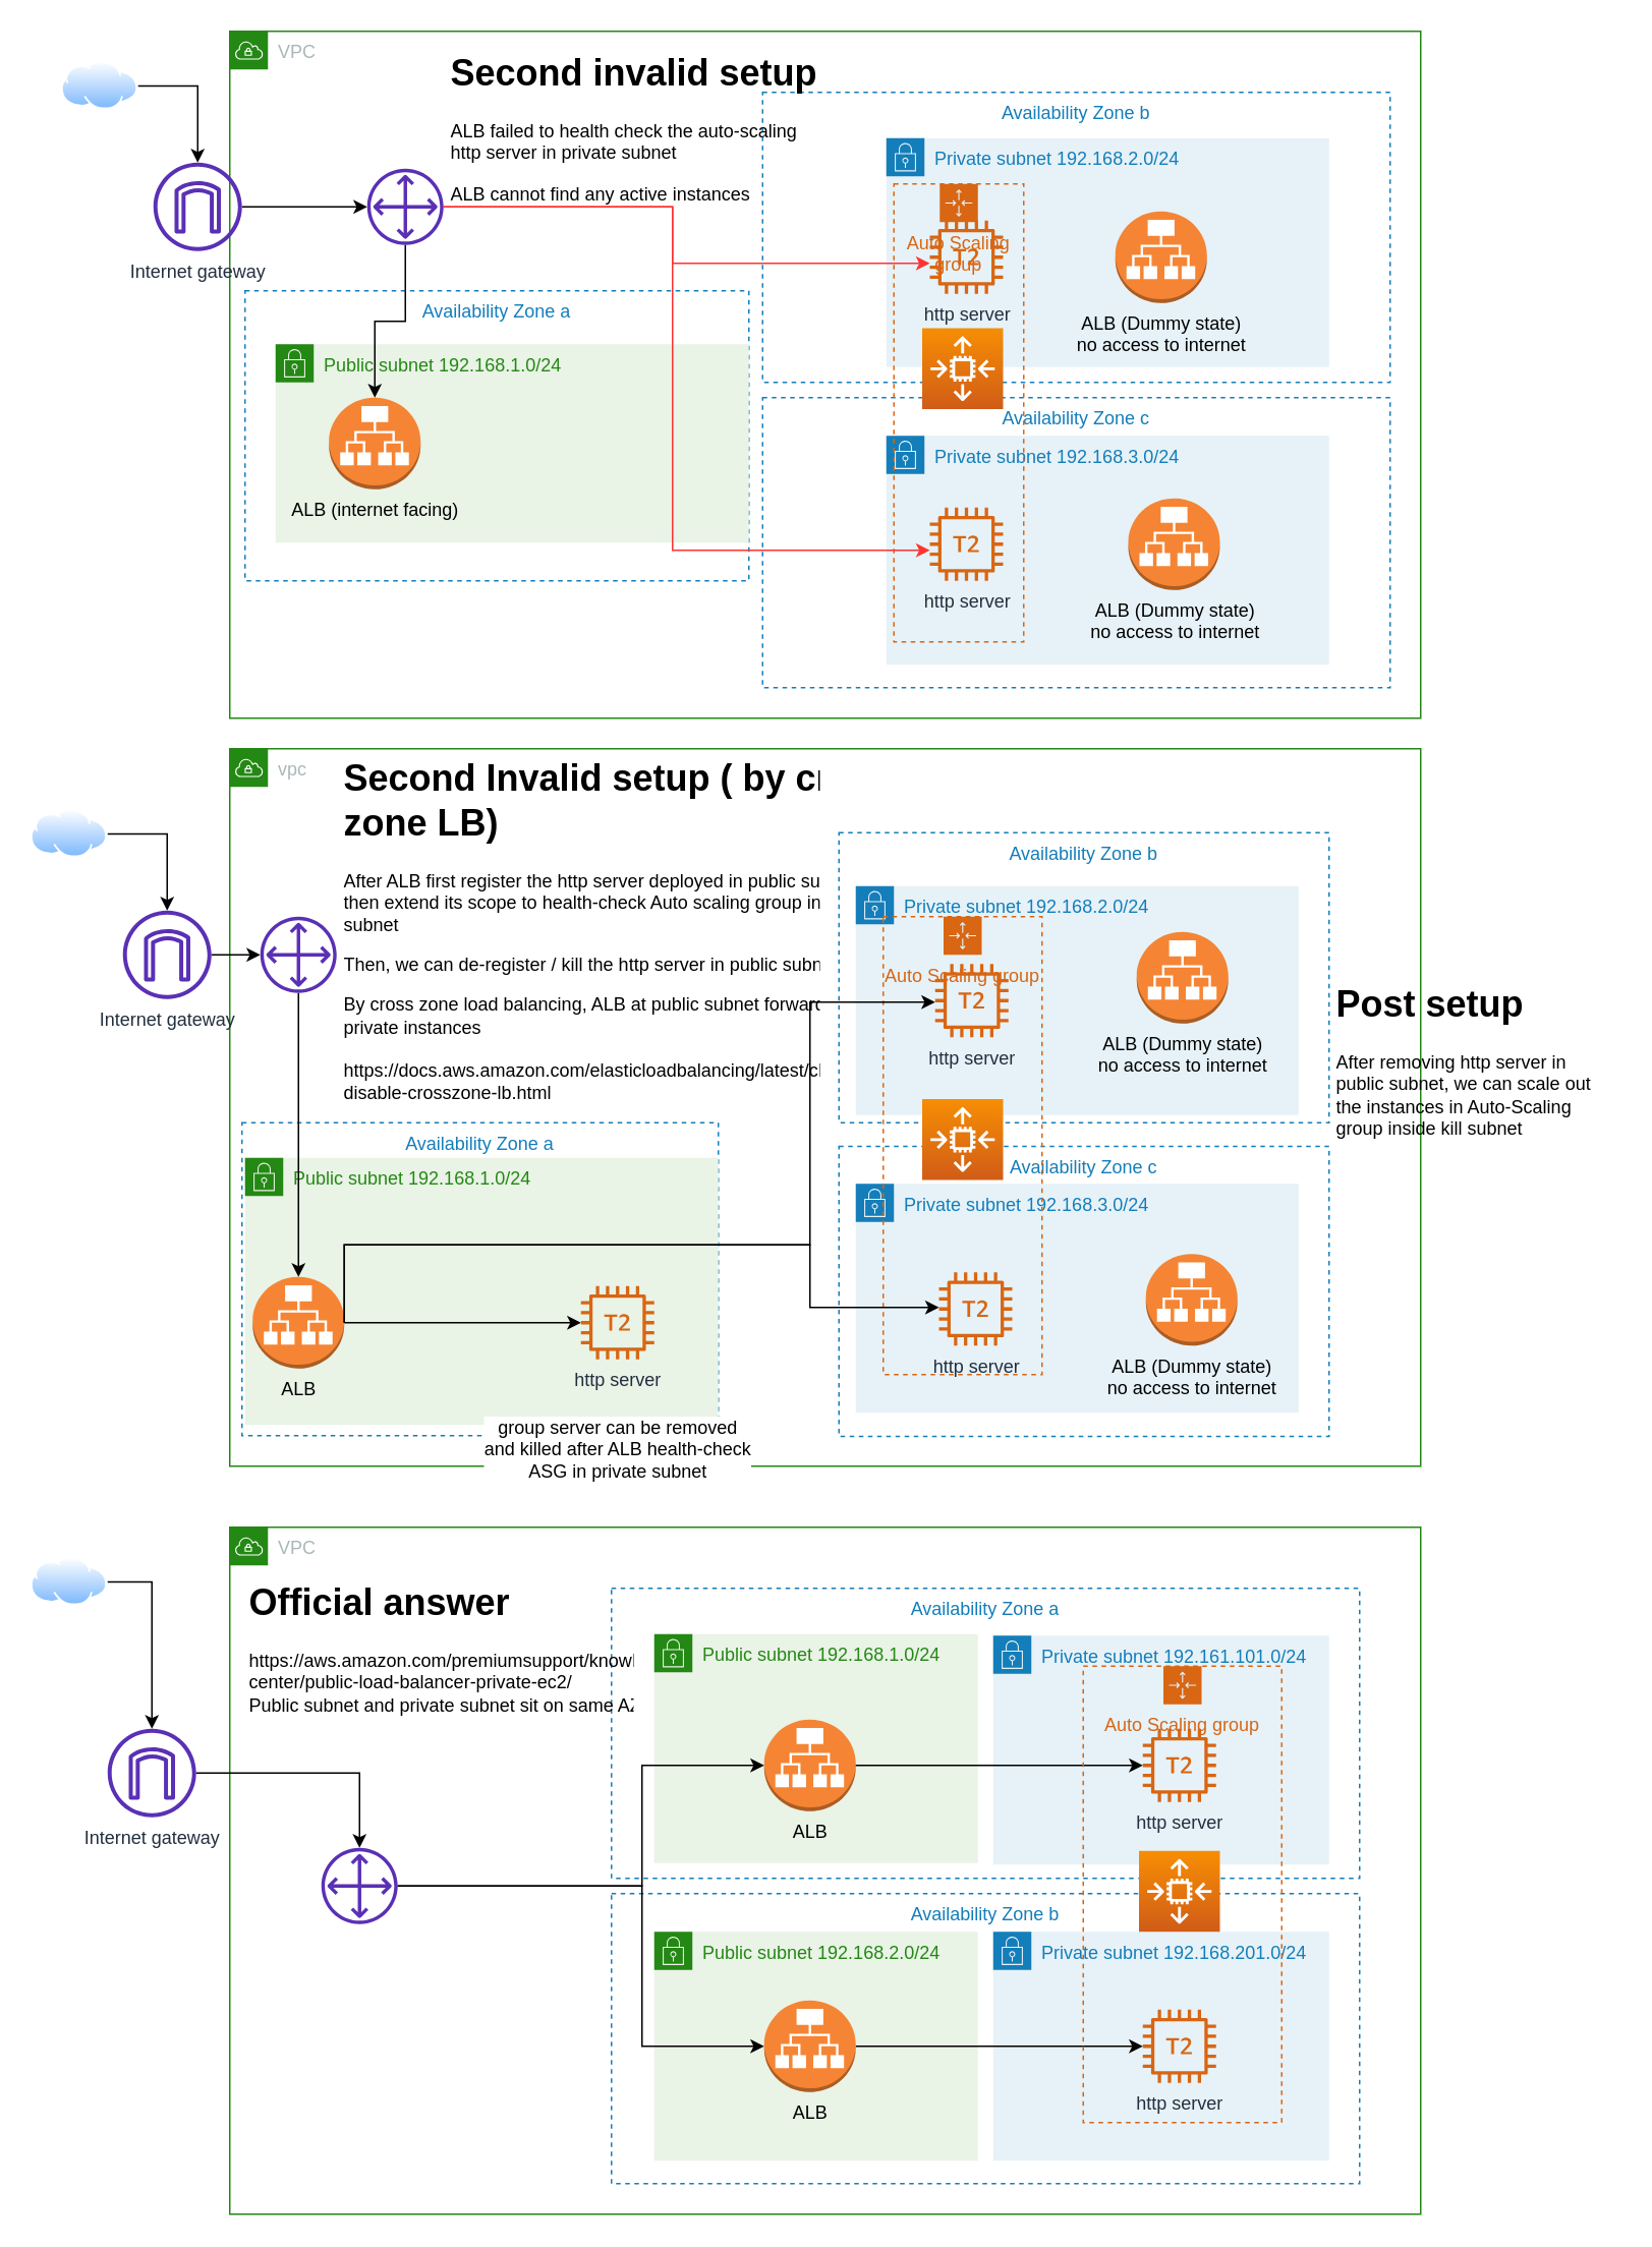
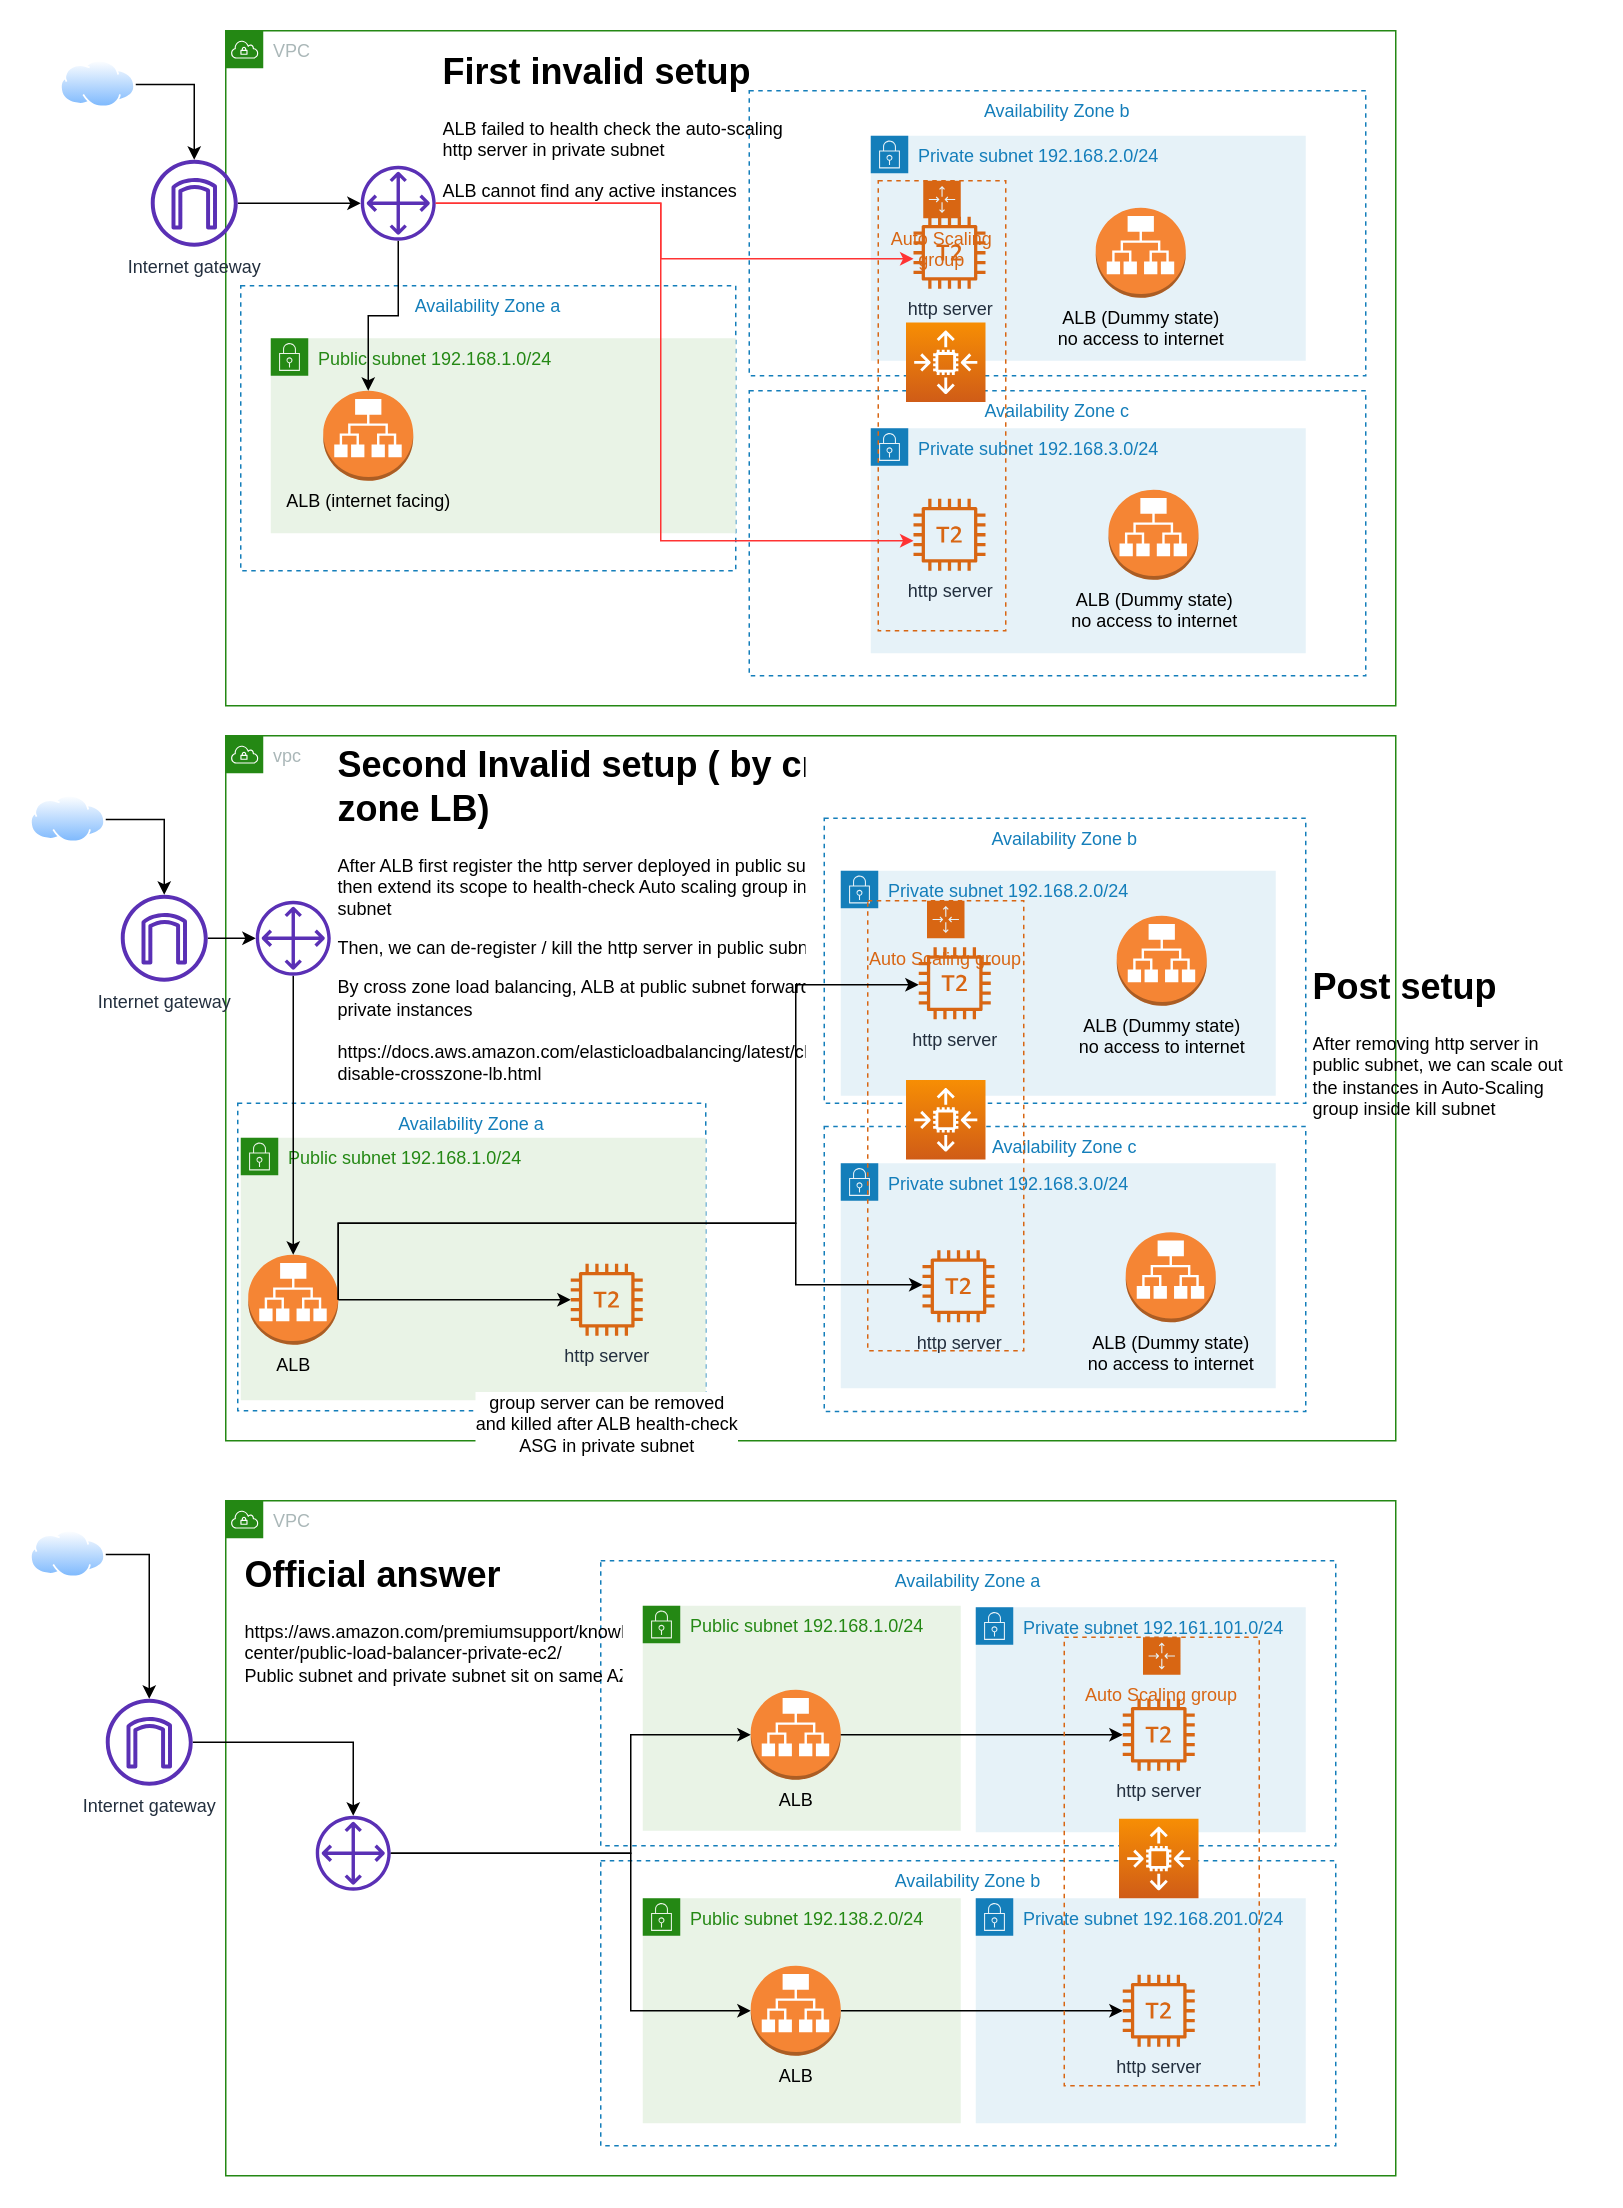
- <mxCell id="42" value="&lt;h1&gt;Second invalid setup&lt;br&gt;&lt;/h1&gt;&lt;p&gt;ALB failed to health check the auto-scaling http server in private subnet&lt;/p&gt;&lt;p&gt;ALB cannot find any active instances&lt;br&gt;&lt;/p&gt;&lt;div&gt;.ALB refused to forward traffic to instance in ASG&lt;br&gt;&lt;/div&gt;" style="text;html=1;strokeColor=none;fillColor=none;spacing=5;spacingTop=-20;whiteSpace=wrap;overflow=hidden;rounded=0;" parent="1" vertex="1"><mxGeometry x="290" y="28" width="250" height="120" as="geometry" /></mxCell>
+ <mxCell id="42" value="&lt;h1&gt;First invalid setup&lt;br&gt;&lt;/h1&gt;&lt;p&gt;ALB failed to health check the auto-scaling http server in private subnet&lt;/p&gt;&lt;p&gt;ALB cannot find any active instances&lt;br&gt;&lt;/p&gt;&lt;div&gt;.ALB refused to forward traffic to instance in ASG&lt;br&gt;&lt;/div&gt;" style="text;html=1;strokeColor=none;fillColor=none;spacing=5;spacingTop=-20;whiteSpace=wrap;overflow=hidden;rounded=0;" parent="1" vertex="1"><mxGeometry x="290" y="28" width="250" height="120" as="geometry" /></mxCell>
- <mxCell id="66" value="Public subnet &lt;span id=&quot;CidrBlock&quot; class=&quot;&quot;&gt;192.168.2.0/24&lt;/span&gt;" style="points=[[0,0],[0.25,0],[0.5,0],[0.75,0],[1,0],[1,0.25],[1,0.5],[1,0.75],[1,1],[0.75,1],[0.5,1],[0.25,1],[0,1],[0,0.75],[0,0.5],[0,0.25]];outlineConnect=0;gradientColor=none;html=1;whiteSpace=wrap;fontSize=12;fontStyle=0;shape=mxgraph.aws4.group;grIcon=mxgraph.aws4.group_security_group;grStroke=0;strokeColor=#248814;fillColor=#E9F3E6;verticalAlign=top;align=left;spacingLeft=30;fontColor=#248814;dashed=0;" parent="1" vertex="1"><mxGeometry x="428" y="1265" width="212" height="150" as="geometry" /></mxCell>
+ <mxCell id="66" value="Public subnet &lt;span id=&quot;CidrBlock&quot; class=&quot;&quot;&gt;192.138.2.0/24&lt;/span&gt;" style="points=[[0,0],[0.25,0],[0.5,0],[0.75,0],[1,0],[1,0.25],[1,0.5],[1,0.75],[1,1],[0.75,1],[0.5,1],[0.25,1],[0,1],[0,0.75],[0,0.5],[0,0.25]];outlineConnect=0;gradientColor=none;html=1;whiteSpace=wrap;fontSize=12;fontStyle=0;shape=mxgraph.aws4.group;grIcon=mxgraph.aws4.group_security_group;grStroke=0;strokeColor=#248814;fillColor=#E9F3E6;verticalAlign=top;align=left;spacingLeft=30;fontColor=#248814;dashed=0;" parent="1" vertex="1"><mxGeometry x="428" y="1265" width="212" height="150" as="geometry" /></mxCell>
